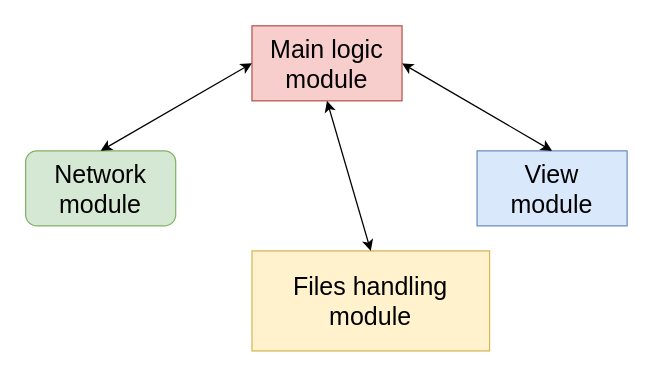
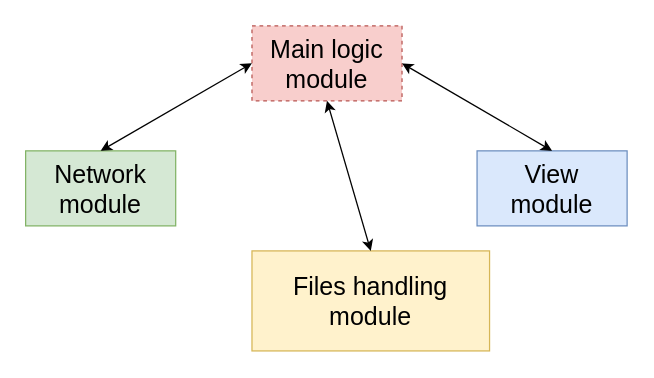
- <mxCell id="2" value="Main logic&lt;br&gt;module" style="rounded=0;whiteSpace=wrap;html=1;fontSize=20;fillColor=#f8cecc;strokeColor=#b85450;" vertex="1" parent="1"><mxGeometry x="201" y="20" width="120" height="60" as="geometry" /></mxCell>
+ <mxCell id="2" value="Main logic&lt;br&gt;module" style="rounded=0;whiteSpace=wrap;html=1;fontSize=20;fillColor=#f8cecc;strokeColor=#b85450;dashed=1;" vertex="1" parent="1"><mxGeometry x="201" y="20" width="120" height="60" as="geometry" /></mxCell>
- <mxCell id="3" value="Network module" style="whiteSpace=wrap;html=1;fontSize=20;fillColor=#d5e8d4;strokeColor=#82b366;rounded=1;" vertex="1" parent="1"><mxGeometry x="20" y="120" width="120" height="60" as="geometry" /></mxCell>
+ <mxCell id="3" value="Network module" style="rounded=0;whiteSpace=wrap;html=1;fontSize=20;fillColor=#d5e8d4;strokeColor=#82b366;" vertex="1" parent="1"><mxGeometry x="20" y="120" width="120" height="60" as="geometry" /></mxCell>
